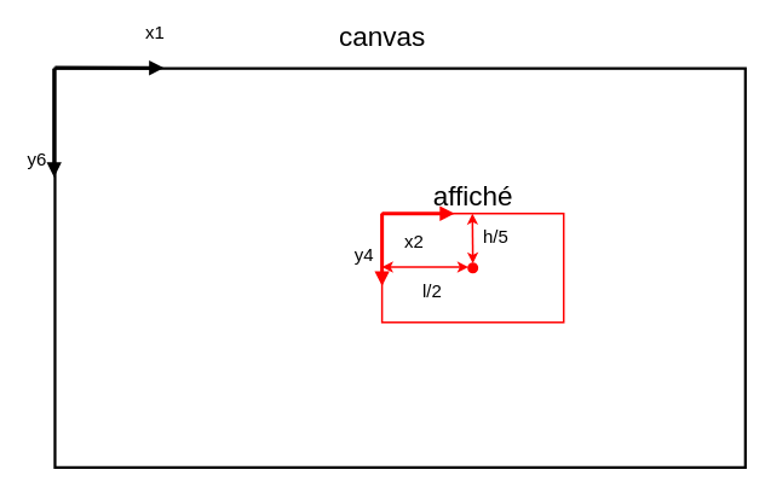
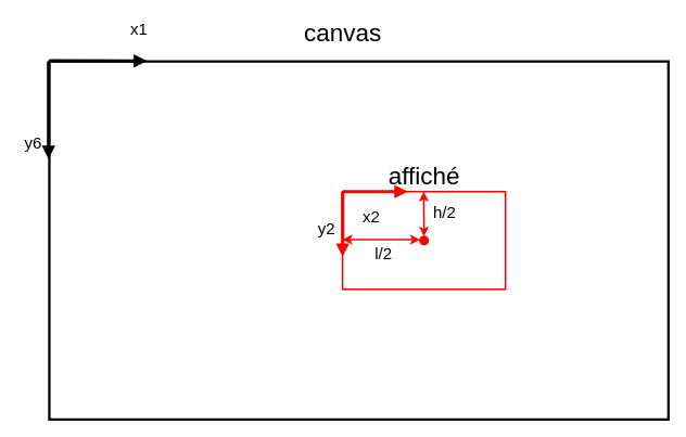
- <mxCell id="17" value="h/5" style="text;html=1;align=center;verticalAlign=middle;resizable=0;points=[];autosize=1;strokeColor=none;fillColor=none;fontSize=20;" vertex="1" parent="1"><mxGeometry x="525" y="245" width="40" height="30" as="geometry" /></mxCell>
+ <mxCell id="17" value="h/2" style="text;html=1;align=center;verticalAlign=middle;resizable=0;points=[];autosize=1;strokeColor=none;fillColor=none;fontSize=20;" vertex="1" parent="1"><mxGeometry x="525" y="245" width="40" height="30" as="geometry" /></mxCell>
- <mxCell id="14" value="y4" style="text;html=1;align=center;verticalAlign=middle;resizable=0;points=[];autosize=1;strokeColor=none;fillColor=none;fontSize=20;" vertex="1" parent="1"><mxGeometry x="380" y="265" width="40" height="30" as="geometry" /></mxCell>
+ <mxCell id="14" value="y2" style="text;html=1;align=center;verticalAlign=middle;resizable=0;points=[];autosize=1;strokeColor=none;fillColor=none;fontSize=20;" vertex="1" parent="1"><mxGeometry x="380" y="265" width="40" height="30" as="geometry" /></mxCell>
- <mxCell id="18" value="l/2" style="text;html=1;align=center;verticalAlign=middle;resizable=0;points=[];autosize=1;strokeColor=none;fillColor=none;fontSize=20;" vertex="1" parent="1"><mxGeometry x="455" y="305" width="40" height="30" as="geometry" /></mxCell>
+ <mxCell id="18" value="l/2" style="text;html=1;align=center;verticalAlign=middle;resizable=0;points=[];autosize=1;strokeColor=none;fillColor=none;fontSize=20;" vertex="1" parent="1"><mxGeometry x="450" y="295" width="40" height="30" as="geometry" /></mxCell>
